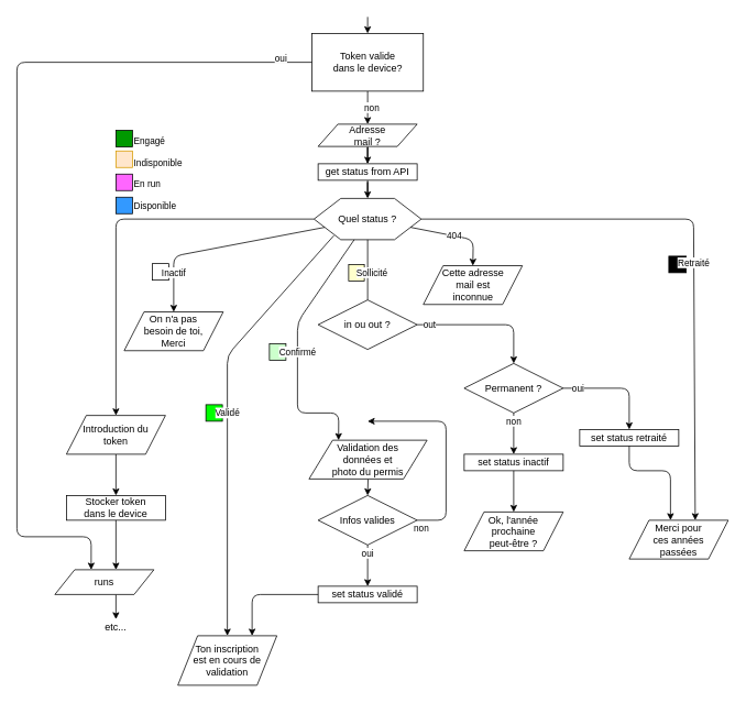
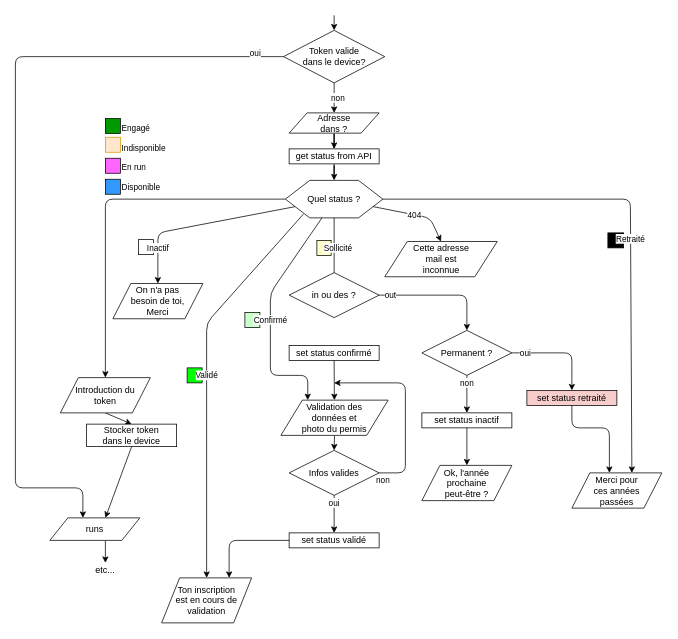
- <mxCell id="12" value="Token valide&lt;br&gt;dans le device?" style="whiteSpace=wrap;html=1;rounded=0;" parent="1" vertex="1"><mxGeometry x="377.5" y="40" width="135" height="70" as="geometry" /></mxCell>
+ <mxCell id="12" value="Token valide&lt;br&gt;dans le device?" style="rhombus;whiteSpace=wrap;html=1;" parent="1" vertex="1"><mxGeometry x="377.5" y="40" width="135" height="70" as="geometry" /></mxCell>
- <mxCell id="54" value="&lt;span style=&quot;white-space: normal&quot;&gt;Adresse&lt;br&gt;mail ?&lt;br&gt;&lt;/span&gt;" style="shape=parallelogram;perimeter=parallelogramPerimeter;whiteSpace=wrap;html=1;" parent="1" vertex="1"><mxGeometry x="385" y="150" width="120" height="27" as="geometry" /></mxCell>
+ <mxCell id="54" value="&lt;span style=&quot;white-space: normal&quot;&gt;Adresse&lt;br&gt;dans ?&lt;br&gt;&lt;/span&gt;" style="shape=parallelogram;perimeter=parallelogramPerimeter;whiteSpace=wrap;html=1;" parent="1" vertex="1"><mxGeometry x="385" y="150" width="120" height="27" as="geometry" /></mxCell>
- <mxCell id="50" value="&lt;span style=&quot;white-space: normal&quot;&gt;Cette adresse &lt;br&gt;mail est &lt;br&gt;inconnue&lt;br&gt;&lt;/span&gt;" style="shape=parallelogram;perimeter=parallelogramPerimeter;whiteSpace=wrap;html=1;" parent="1" vertex="1"><mxGeometry x="512.5" y="321.5" width="120" height="47" as="geometry" /></mxCell>
+ <mxCell id="50" value="&lt;span style=&quot;white-space: normal&quot;&gt;Cette adresse &lt;br&gt;mail est &lt;br&gt;inconnue&lt;br&gt;&lt;/span&gt;" style="shape=parallelogram;perimeter=parallelogramPerimeter;whiteSpace=wrap;html=1;" parent="1" vertex="1"><mxGeometry x="512.5" y="321.5" width="150" height="47" as="geometry" /></mxCell>
- <mxCell id="17" value="in ou out ?" style="rhombus;whiteSpace=wrap;html=1;" parent="1" vertex="1"><mxGeometry x="385" y="363" width="120" height="60" as="geometry" /></mxCell>
+ <mxCell id="17" value="in ou des ?" style="rhombus;whiteSpace=wrap;html=1;" parent="1" vertex="1"><mxGeometry x="385" y="363" width="120" height="60" as="geometry" /></mxCell>
+ <mxCell id="46" value="set status confirmé" style="rounded=0;whiteSpace=wrap;html=1;" parent="1" vertex="1"><mxGeometry x="385" y="460" width="120" height="20" as="geometry" /></mxCell>
+ <mxCell id="24" value="" style="endArrow=classic;html=1;exitX=0.5;exitY=1;exitDx=0;exitDy=0;" parent="1" source="46" target="53" edge="1"><mxGeometry x="-0.754" y="15" width="50" height="50" relative="1" as="geometry"><mxPoint x="428" y="305" as="sourcePoint" /><mxPoint x="445" y="530" as="targetPoint" /><mxPoint as="offset" /></mxGeometry></mxCell>
- <mxCell id="33" value="set status retraité" style="rounded=0;whiteSpace=wrap;html=1;" parent="1" vertex="1"><mxGeometry x="702" y="520" width="120" height="20" as="geometry" /></mxCell>
+ <mxCell id="33" value="set status retraité" style="rounded=0;whiteSpace=wrap;html=1;fillColor=#f8cecc;" parent="1" vertex="1"><mxGeometry x="702" y="520" width="120" height="20" as="geometry" /></mxCell>
- <mxCell id="41" value="Stocker token&lt;br&gt;dans le device" style="rounded=0;whiteSpace=wrap;html=1;" parent="1" vertex="1"><mxGeometry x="80" y="600" width="120" height="30" as="geometry" /></mxCell>
+ <mxCell id="41" value="Stocker token&lt;br&gt;dans le device" style="rounded=0;whiteSpace=wrap;html=1;" parent="1" vertex="1"><mxGeometry x="115" y="565" width="120" height="30" as="geometry" /></mxCell>
